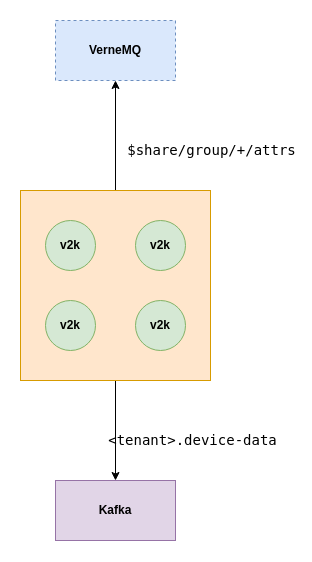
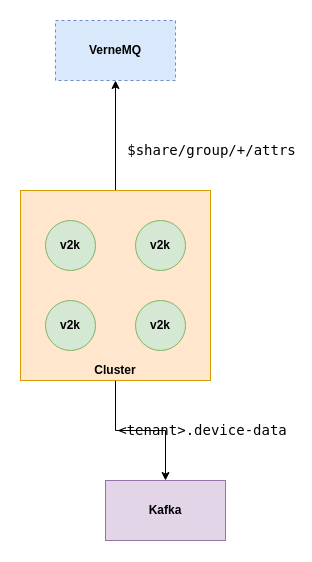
+ <mxCell id="10" value="Cluster" style="text;html=1;strokeColor=none;fillColor=none;align=center;verticalAlign=middle;whiteSpace=wrap;rounded=0;fontStyle=1" parent="1" vertex="1"><mxGeometry x="95" y="360" width="40" height="20" as="geometry" /></mxCell>
- <mxCell id="13" value="&lt;div style=&quot;font-family: &amp;#34;droid sans mono&amp;#34; , monospace , monospace , &amp;#34;droid sans fallback&amp;#34; ; font-size: 14px ; line-height: 19px ; white-space: pre&quot;&gt;&amp;lt;tenant&amp;gt;.device-data&lt;/div&gt;" style="text;html=1;strokeColor=none;fillColor=none;align=center;verticalAlign=middle;whiteSpace=wrap;rounded=0;labelBackgroundColor=none;fontColor=#000000;" vertex="1" parent="1"><mxGeometry x="114" y="430" width="157" height="20" as="geometry" /></mxCell>
+ <mxCell id="13" value="&lt;div style=&quot;font-family: &amp;#34;droid sans mono&amp;#34; , monospace , monospace , &amp;#34;droid sans fallback&amp;#34; ; font-size: 14px ; line-height: 19px ; white-space: pre&quot;&gt;&amp;lt;tenant&amp;gt;.device-data&lt;/div&gt;" style="text;html=1;strokeColor=none;fillColor=none;align=center;verticalAlign=middle;whiteSpace=wrap;rounded=0;labelBackgroundColor=none;fontColor=#000000;" vertex="1" parent="1"><mxGeometry x="124" y="420" width="157" height="20" as="geometry" /></mxCell>
- <mxCell id="12" value="&lt;b&gt;Kafka&lt;/b&gt;" style="rounded=0;whiteSpace=wrap;html=1;fillColor=#e1d5e7;strokeColor=#9673a6;" parent="1" vertex="1"><mxGeometry x="55" y="480" width="120" height="60" as="geometry" /></mxCell>
+ <mxCell id="12" value="&lt;b&gt;Kafka&lt;/b&gt;" style="rounded=0;whiteSpace=wrap;html=1;fillColor=#e1d5e7;strokeColor=#9673a6;" parent="1" vertex="1"><mxGeometry x="105" y="480" width="120" height="60" as="geometry" /></mxCell>
